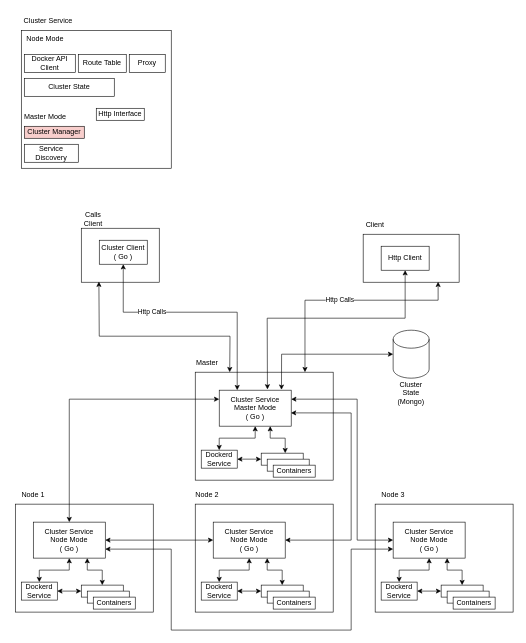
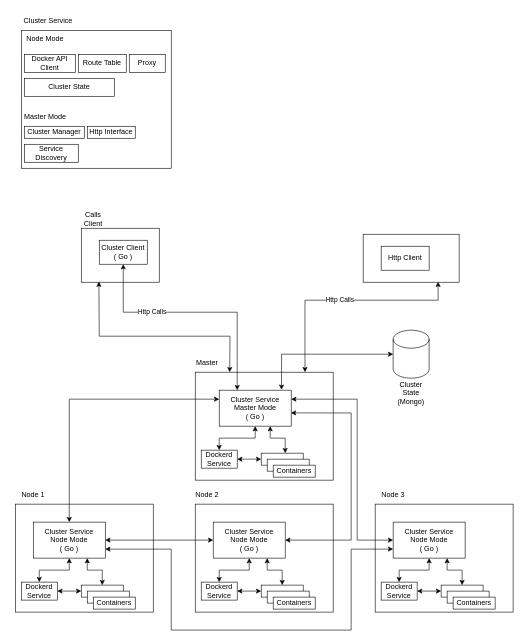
- <mxCell id="63" value="Http Interface" style="rounded=0;whiteSpace=wrap;html=1;" vertex="1" parent="1"><mxGeometry x="160" y="180" width="80" height="20" as="geometry" /></mxCell>
+ <mxCell id="63" value="Http Interface" style="rounded=0;whiteSpace=wrap;html=1;" vertex="1" parent="1"><mxGeometry x="145" y="210" width="80" height="20" as="geometry" /></mxCell>
- <mxCell id="65" value="Cluster Manager" style="rounded=0;whiteSpace=wrap;html=1;fillColor=#f8cecc;" vertex="1" parent="1"><mxGeometry x="40" y="210" width="100" height="20" as="geometry" /></mxCell>
+ <mxCell id="65" value="Cluster Manager" style="rounded=0;whiteSpace=wrap;html=1;" vertex="1" parent="1"><mxGeometry x="40" y="210" width="100" height="20" as="geometry" /></mxCell>
- <mxCell id="11" value="Client" style="text;html=1;strokeColor=none;fillColor=none;align=center;verticalAlign=middle;whiteSpace=wrap;rounded=0;" parent="1" vertex="1"><mxGeometry x="595" y="360" width="60" height="30" as="geometry" /></mxCell>
- <mxCell id="51" value="" style="endArrow=classic;startArrow=classic;html=1;rounded=0;entryX=0.5;entryY=1;entryDx=0;entryDy=0;exitX=0.67;exitY=-0.021;exitDx=0;exitDy=0;exitPerimeter=0;" edge="1" parent="1" source="41" target="50"><mxGeometry width="50" height="50" relative="1" as="geometry"><mxPoint x="465" y="330" as="sourcePoint" /><mxPoint x="515" y="280" as="targetPoint" /><Array as="points"><mxPoint x="445" y="530" /><mxPoint x="675" y="530" /></Array></mxGeometry></mxCell>
